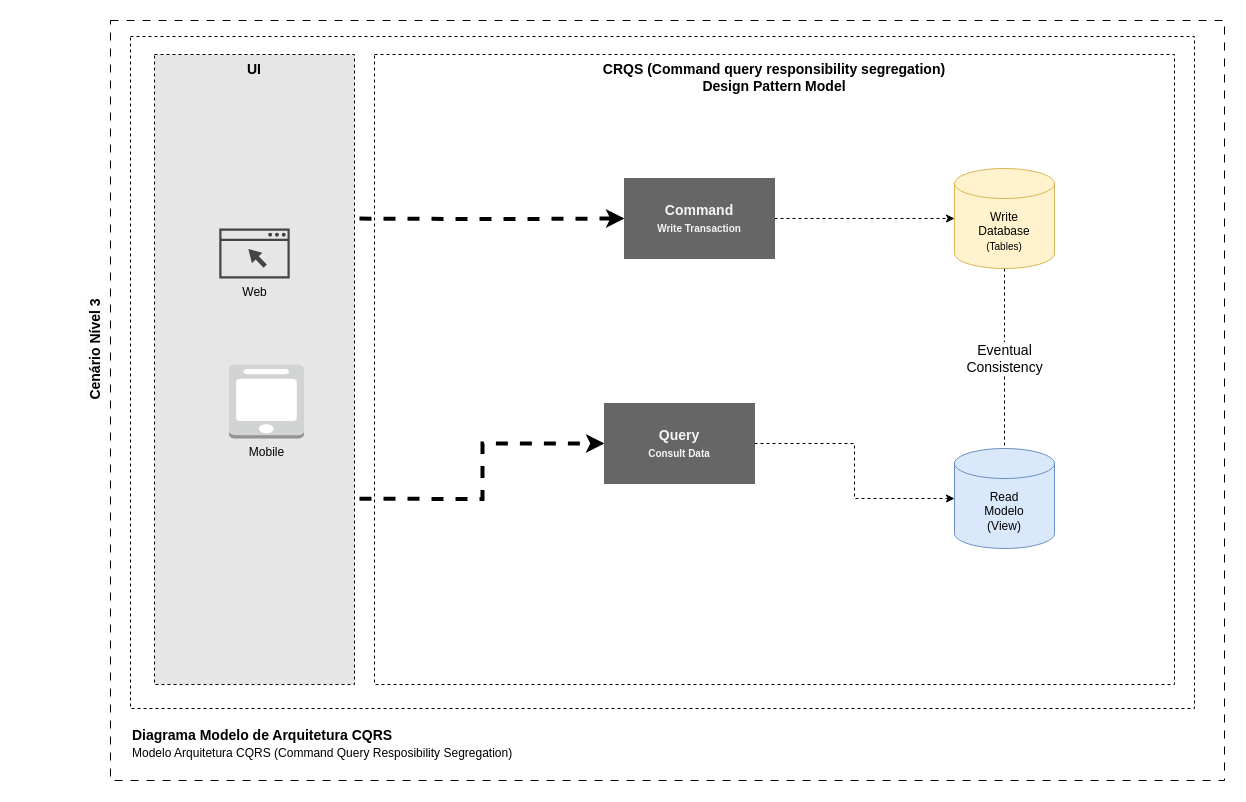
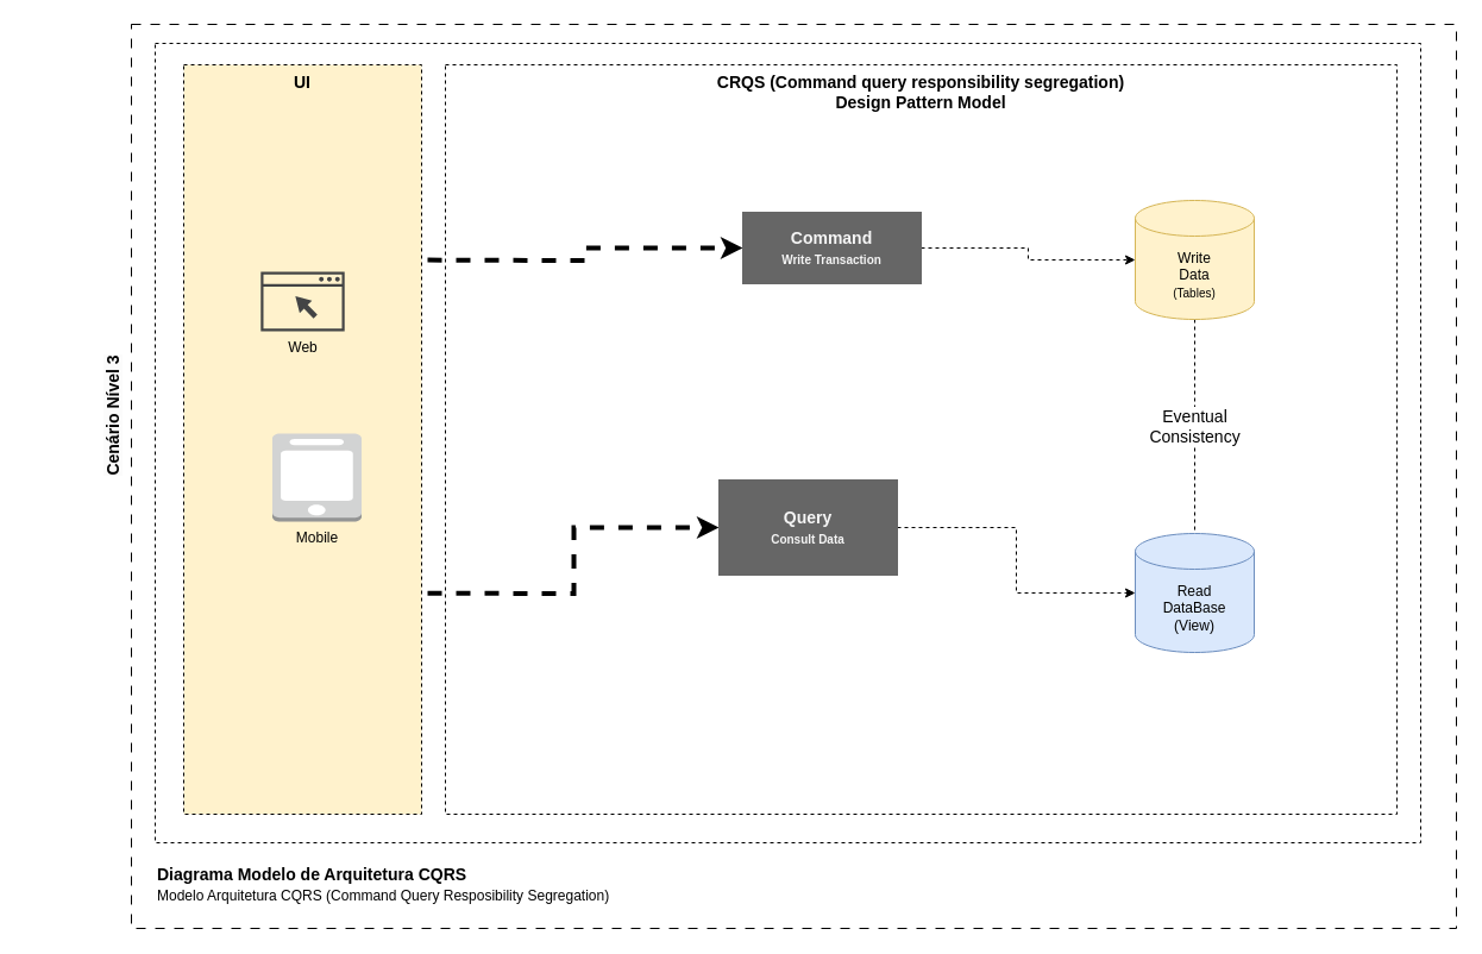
- <mxCell id="9" value="&lt;font color=&quot;#000000&quot; style=&quot;font-size: 14px;&quot;&gt;UI&lt;/font&gt;" style="rounded=0;whiteSpace=wrap;html=1;dashed=1;fontColor=#FFFFFF;fillColor=#E6E6E6;verticalAlign=top;fontStyle=1;fontSize=14;" parent="1" vertex="1"><mxGeometry x="154" y="54" width="200" height="630" as="geometry" /></mxCell>
+ <mxCell id="9" value="&lt;font color=&quot;#000000&quot; style=&quot;font-size: 14px;&quot;&gt;UI&lt;/font&gt;" style="rounded=0;whiteSpace=wrap;html=1;dashed=1;fontColor=#FFFFFF;fillColor=#fff2cc;verticalAlign=top;fontStyle=1;fontSize=14;" parent="1" vertex="1"><mxGeometry x="154" y="54" width="200" height="630" as="geometry" /></mxCell>
- <mxCell id="13" value="Command&lt;br&gt;&lt;font style=&quot;font-size: 10px;&quot;&gt;Write Transaction&lt;br&gt;&lt;/font&gt;" style="rounded=0;whiteSpace=wrap;html=1;fillColor=#666666;fontSize=14;fontStyle=1;strokeColor=#666666;fontColor=#F5F5F5;" parent="1" vertex="1"><mxGeometry x="624" y="178" width="150" height="80" as="geometry" /></mxCell>
+ <mxCell id="13" value="Command&lt;br&gt;&lt;font style=&quot;font-size: 10px;&quot;&gt;Write Transaction&lt;br&gt;&lt;/font&gt;" style="rounded=0;whiteSpace=wrap;html=1;fillColor=#666666;fontSize=14;fontStyle=1;strokeColor=#666666;fontColor=#F5F5F5;" parent="1" vertex="1"><mxGeometry x="624" y="178" width="150" height="60" as="geometry" /></mxCell>
- <mxCell id="18" value="Write&lt;br&gt;Database&lt;br&gt;&lt;font style=&quot;font-size: 10px;&quot;&gt;(Tables)&lt;/font&gt;" style="shape=cylinder3;whiteSpace=wrap;html=1;boundedLbl=1;backgroundOutline=1;size=15;fillColor=#fff2cc;strokeColor=#d6b656;" parent="1" vertex="1"><mxGeometry x="954" y="168" width="100" height="100" as="geometry" /></mxCell>
+ <mxCell id="18" value="Write&lt;br&gt;Data&lt;br&gt;&lt;font style=&quot;font-size: 10px;&quot;&gt;(Tables)&lt;/font&gt;" style="shape=cylinder3;whiteSpace=wrap;html=1;boundedLbl=1;backgroundOutline=1;size=15;fillColor=#fff2cc;strokeColor=#d6b656;" parent="1" vertex="1"><mxGeometry x="954" y="168" width="100" height="100" as="geometry" /></mxCell>
- <mxCell id="16" value="Read&lt;br&gt;Modelo&lt;br&gt;(View)" style="shape=cylinder3;whiteSpace=wrap;html=1;boundedLbl=1;backgroundOutline=1;size=15;fillColor=#dae8fc;strokeColor=#6c8ebf;" parent="1" vertex="1"><mxGeometry x="954" y="448" width="100" height="100" as="geometry" /></mxCell>
+ <mxCell id="16" value="Read&lt;br&gt;DataBase&lt;br&gt;(View)" style="shape=cylinder3;whiteSpace=wrap;html=1;boundedLbl=1;backgroundOutline=1;size=15;fillColor=#dae8fc;strokeColor=#6c8ebf;" parent="1" vertex="1"><mxGeometry x="954" y="448" width="100" height="100" as="geometry" /></mxCell>
